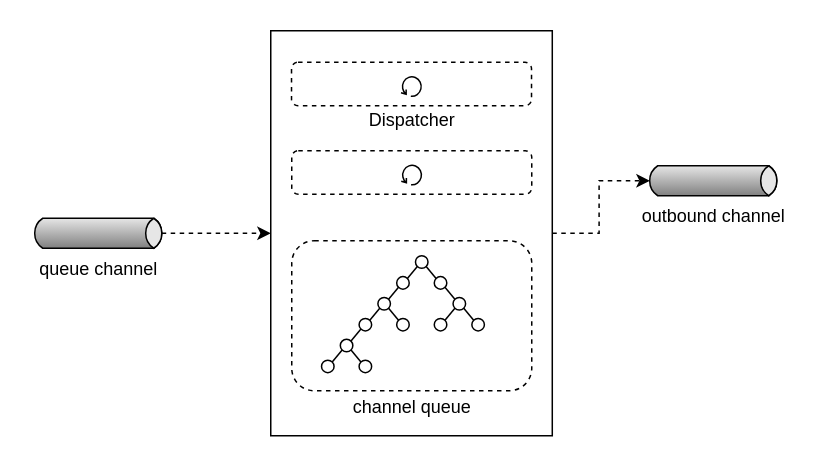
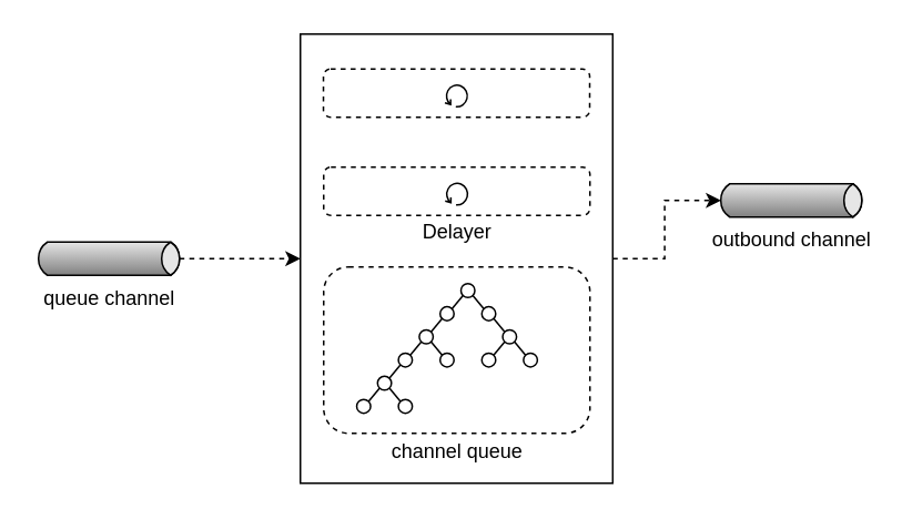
- <mxCell id="37" value="Dispatcher" style="text;html=1;align=center;verticalAlign=middle;resizable=0;points=[];autosize=1;" vertex="1" parent="35"><mxGeometry x="45" y="29" width="70" height="20" as="geometry" /></mxCell>
+ <mxCell id="41" value="Delayer" style="text;html=1;align=center;verticalAlign=middle;resizable=0;points=[];autosize=1;" vertex="1" parent="39"><mxGeometry x="50" y="29" width="60" height="20" as="geometry" /></mxCell>
